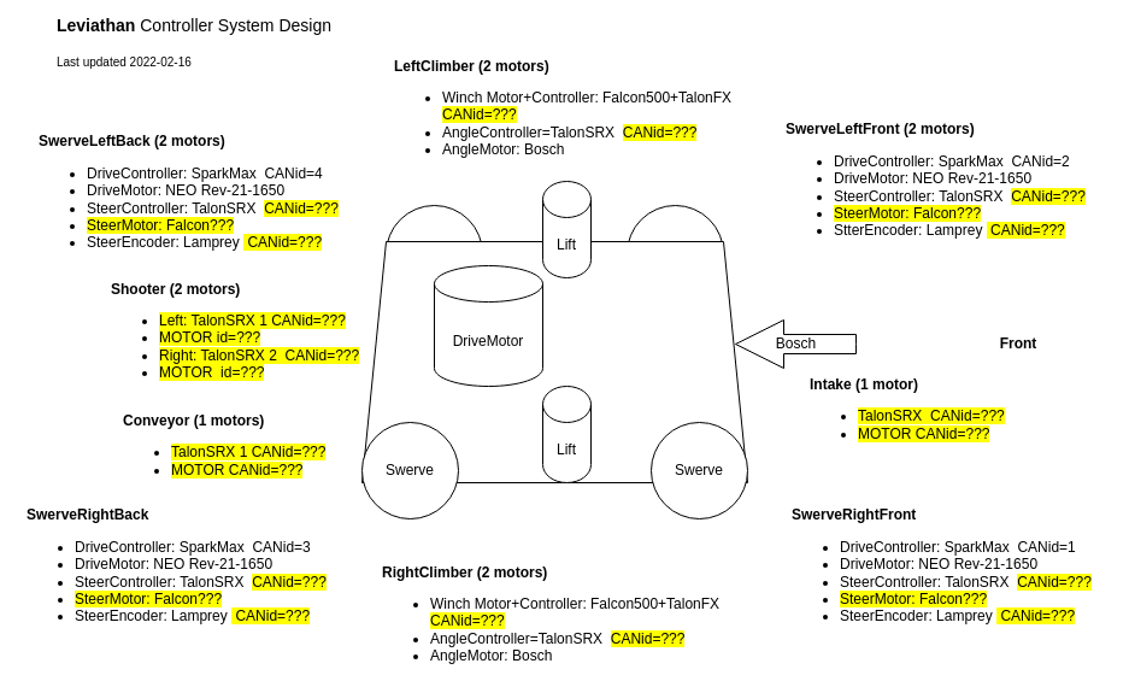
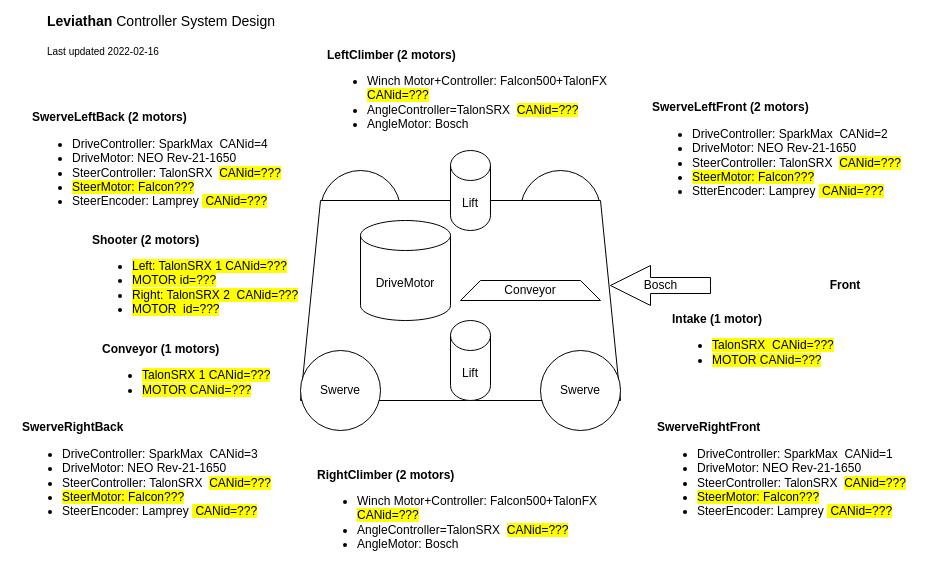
+ <mxCell id="21" value="Conveyor" style="shape=trapezoid;perimeter=trapezoidPerimeter;whiteSpace=wrap;html=1;fixedSize=1;" parent="1" vertex="1"><mxGeometry x="460" y="280" width="140" height="20" as="geometry" /></mxCell>
